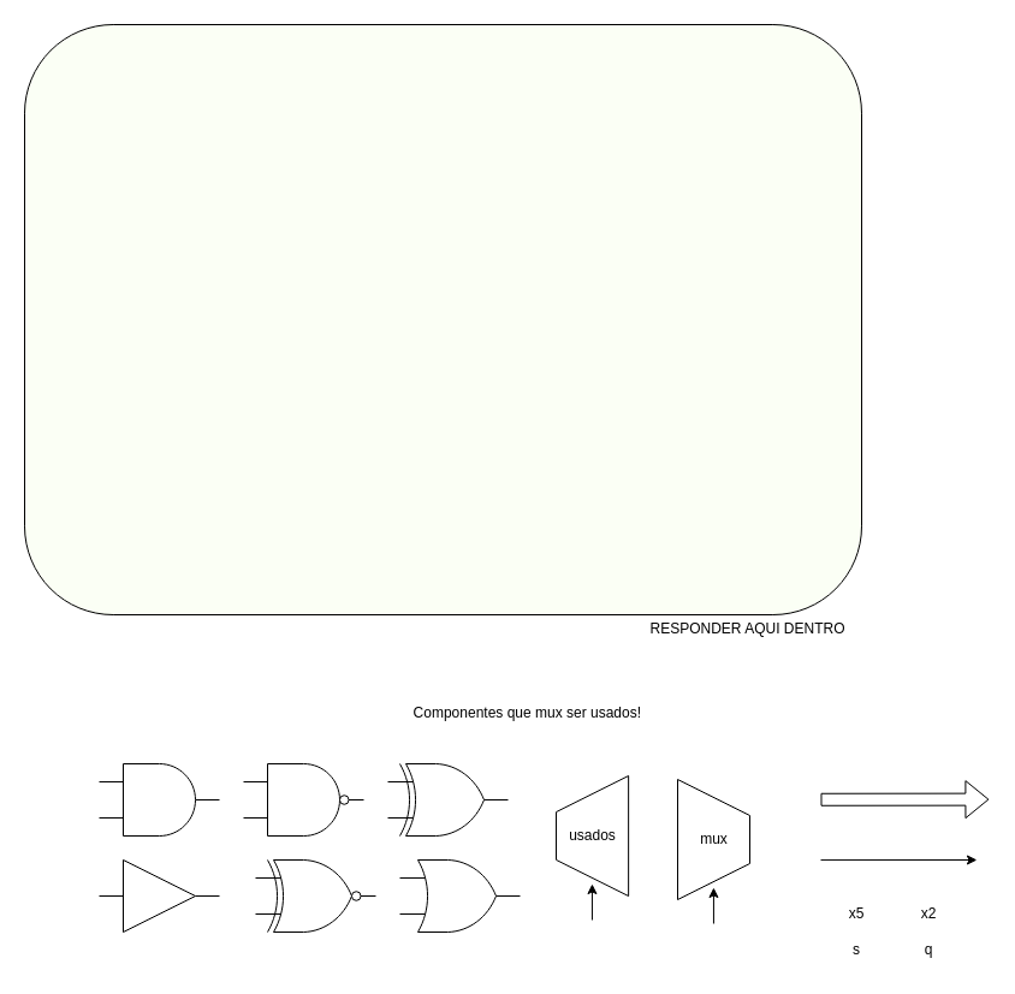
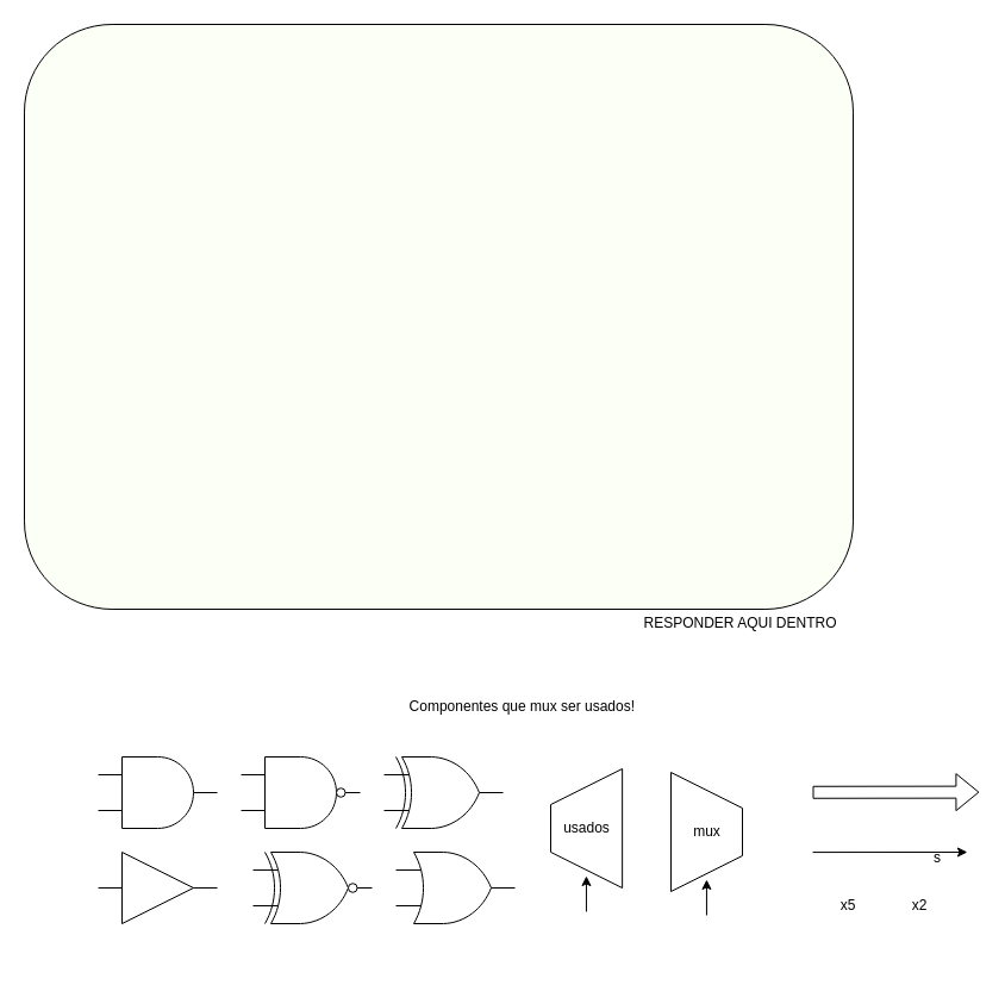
- <mxCell id="5" value="s" style="text;html=1;strokeColor=none;fillColor=none;align=center;verticalAlign=middle;whiteSpace=wrap;rounded=0;" parent="1" vertex="1"><mxGeometry x="682" y="775" width="60" height="30" as="geometry" /></mxCell>
+ <mxCell id="5" value="s" style="text;html=1;strokeColor=none;fillColor=none;align=center;verticalAlign=middle;whiteSpace=wrap;rounded=0;" parent="1" vertex="1"><mxGeometry x="757" y="705" width="60" height="30" as="geometry" /></mxCell>
- <mxCell id="6" value="q" style="text;html=1;strokeColor=none;fillColor=none;align=center;verticalAlign=middle;whiteSpace=wrap;rounded=0;" parent="1" vertex="1"><mxGeometry x="742" y="775" width="60" height="30" as="geometry" /></mxCell>
